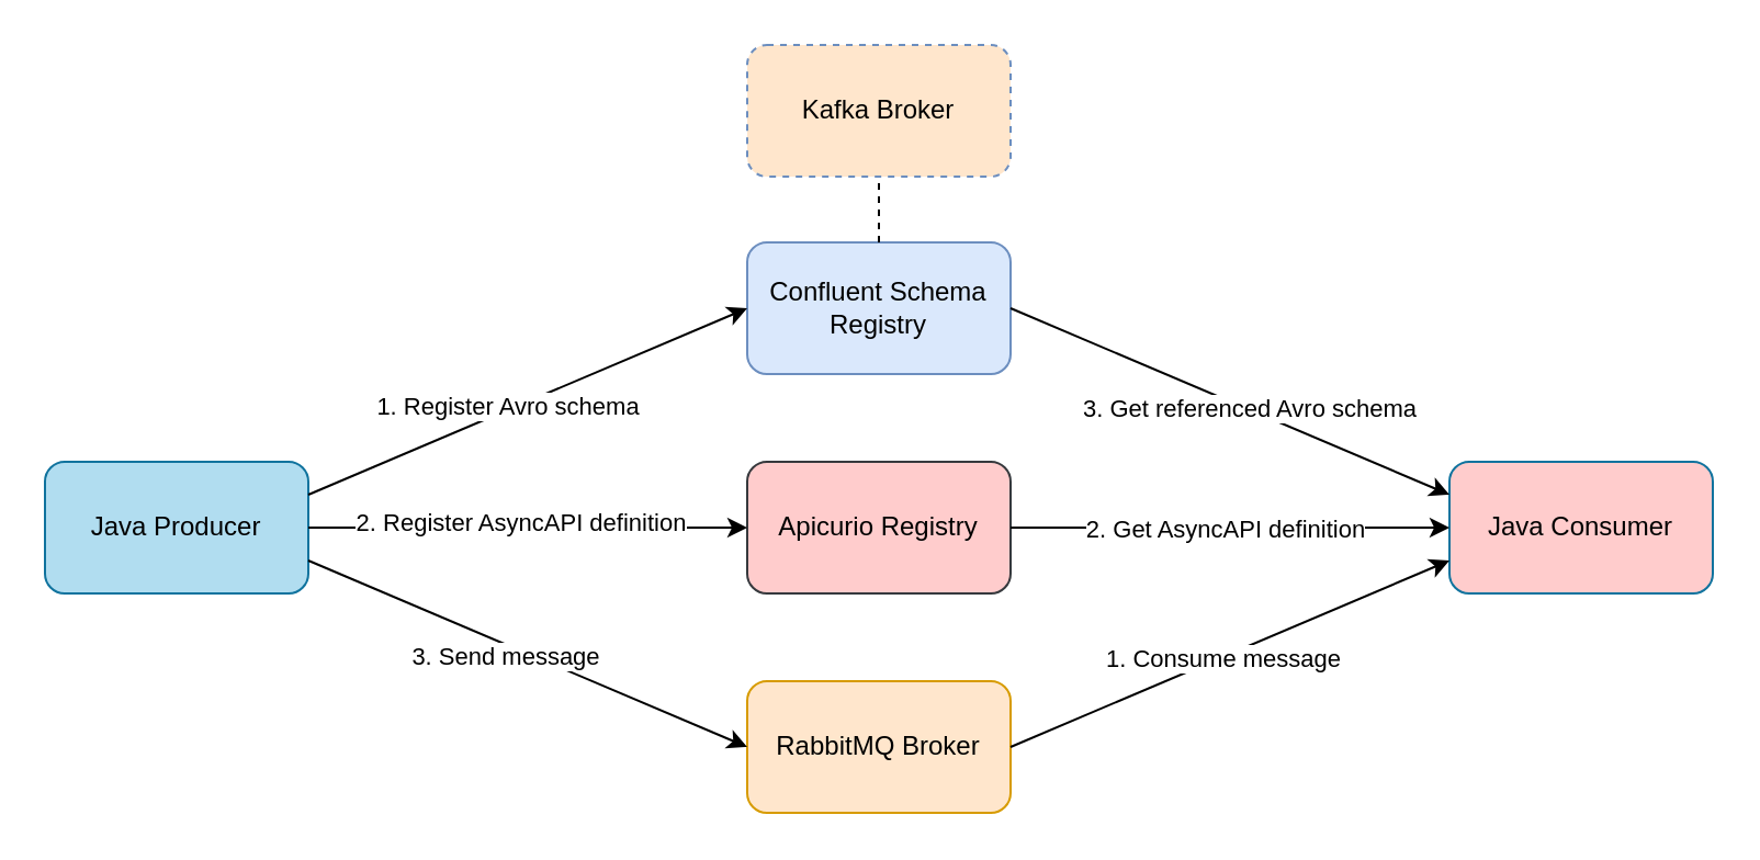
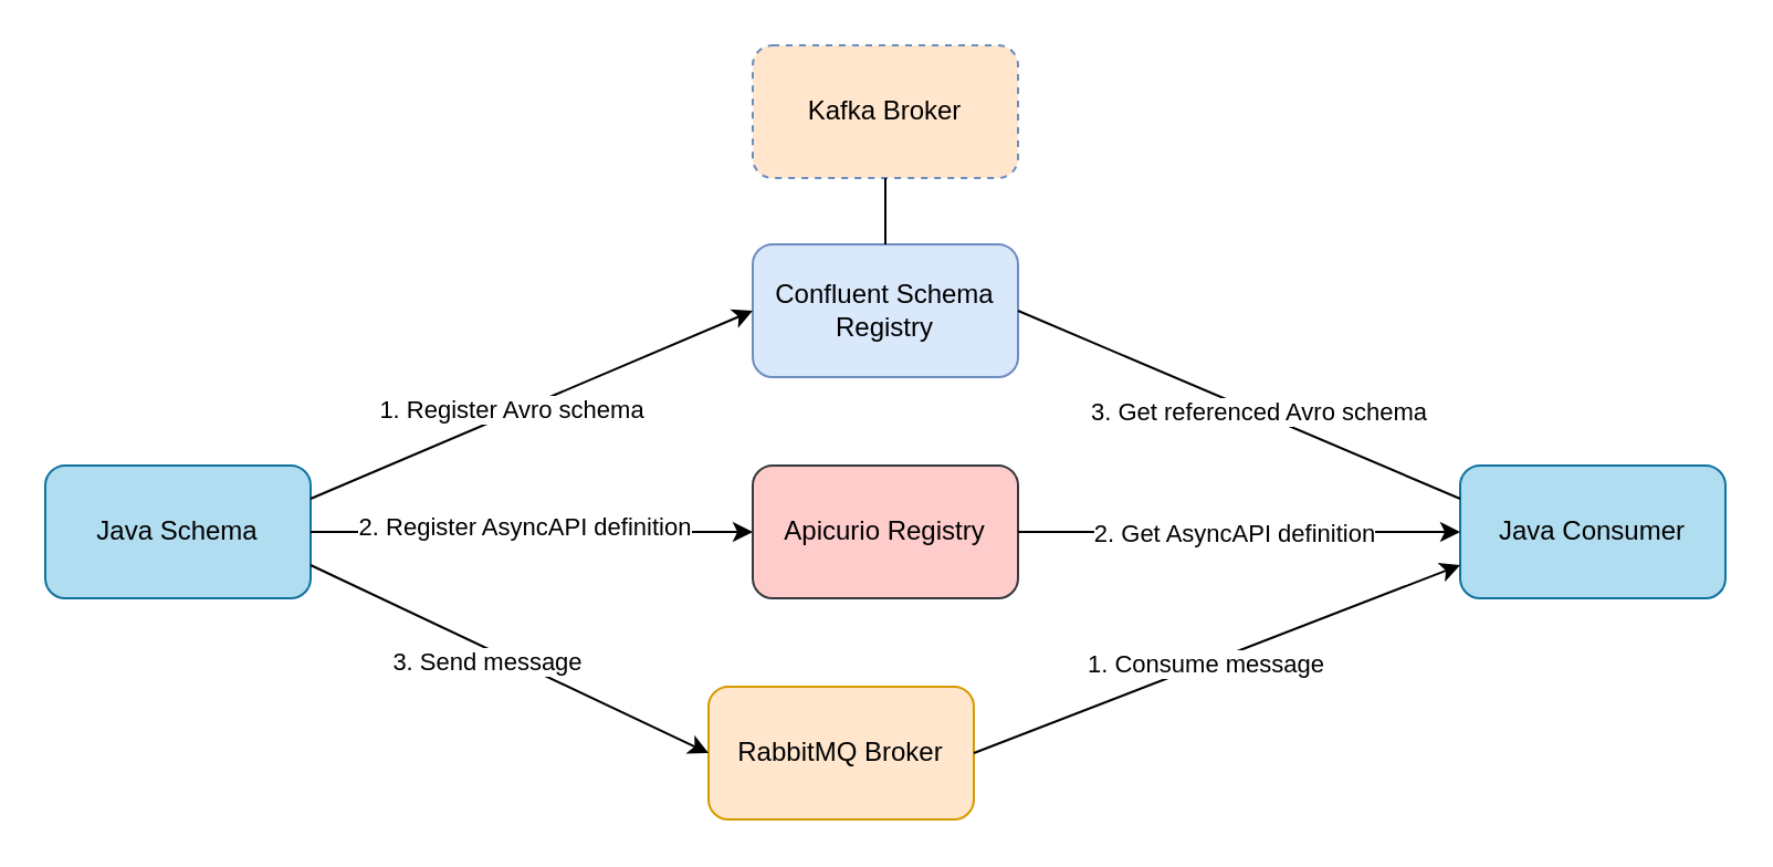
- <mxCell id="20" value="" style="endArrow=none;html=1;exitX=0.5;exitY=0;exitDx=0;exitDy=0;entryX=0.5;entryY=1;entryDx=0;entryDy=0;dashed=1;" edge="1" parent="1" source="2" target="4"><mxGeometry width="50" height="50" relative="1" as="geometry"><mxPoint x="230" y="100" as="sourcePoint" /><mxPoint x="280" y="50" as="targetPoint" /></mxGeometry></mxCell>
+ <mxCell id="20" value="" style="endArrow=none;html=1;exitX=0.5;exitY=0;exitDx=0;exitDy=0;entryX=0.5;entryY=1;entryDx=0;entryDy=0;" edge="1" parent="1" source="2" target="4"><mxGeometry width="50" height="50" relative="1" as="geometry"><mxPoint x="230" y="100" as="sourcePoint" /><mxPoint x="280" y="50" as="targetPoint" /></mxGeometry></mxCell>
- <mxCell id="14" value="" style="endArrow=classic;html=1;exitX=1;exitY=0.5;exitDx=0;exitDy=0;entryX=0;entryY=0.25;entryDx=0;entryDy=0;" edge="1" parent="1" source="2" target="6"><mxGeometry width="50" height="50" relative="1" as="geometry"><mxPoint x="630" y="390" as="sourcePoint" /><mxPoint x="680" y="340" as="targetPoint" /></mxGeometry></mxCell>
+ <mxCell id="14" value="" style="endArrow=none;html=1;exitX=1;exitY=0.5;exitDx=0;exitDy=0;entryX=0;entryY=0.25;entryDx=0;entryDy=0;" edge="1" parent="1" source="2" target="6"><mxGeometry width="50" height="50" relative="1" as="geometry"><mxPoint x="630" y="390" as="sourcePoint" /><mxPoint x="680" y="340" as="targetPoint" /></mxGeometry></mxCell>
- <mxCell id="5" value="Java Producer" style="rounded=1;whiteSpace=wrap;html=1;fillColor=#b1ddf0;strokeColor=#10739e;" vertex="1" parent="1"><mxGeometry x="20" y="210" width="120" height="60" as="geometry" /></mxCell>
+ <mxCell id="5" value="Java Schema" style="rounded=1;whiteSpace=wrap;html=1;fillColor=#b1ddf0;strokeColor=#10739e;" vertex="1" parent="1"><mxGeometry x="20" y="210" width="120" height="60" as="geometry" /></mxCell>
- <mxCell id="6" value="Java Consumer" style="rounded=1;whiteSpace=wrap;html=1;fillColor=#ffcccc;strokeColor=#10739e;" vertex="1" parent="1"><mxGeometry x="660" y="210" width="120" height="60" as="geometry" /></mxCell>
+ <mxCell id="6" value="Java Consumer" style="rounded=1;whiteSpace=wrap;html=1;fillColor=#b1ddf0;strokeColor=#10739e;" vertex="1" parent="1"><mxGeometry x="660" y="210" width="120" height="60" as="geometry" /></mxCell>
- <mxCell id="3" value="RabbitMQ Broker" style="rounded=1;whiteSpace=wrap;html=1;fillColor=#ffe6cc;strokeColor=#d79b00;" vertex="1" parent="1"><mxGeometry x="340" y="310" width="120" height="60" as="geometry" /></mxCell>
+ <mxCell id="3" value="RabbitMQ Broker" style="rounded=1;whiteSpace=wrap;html=1;fillColor=#ffe6cc;strokeColor=#d79b00;" vertex="1" parent="1"><mxGeometry x="320" y="310" width="120" height="60" as="geometry" /></mxCell>
